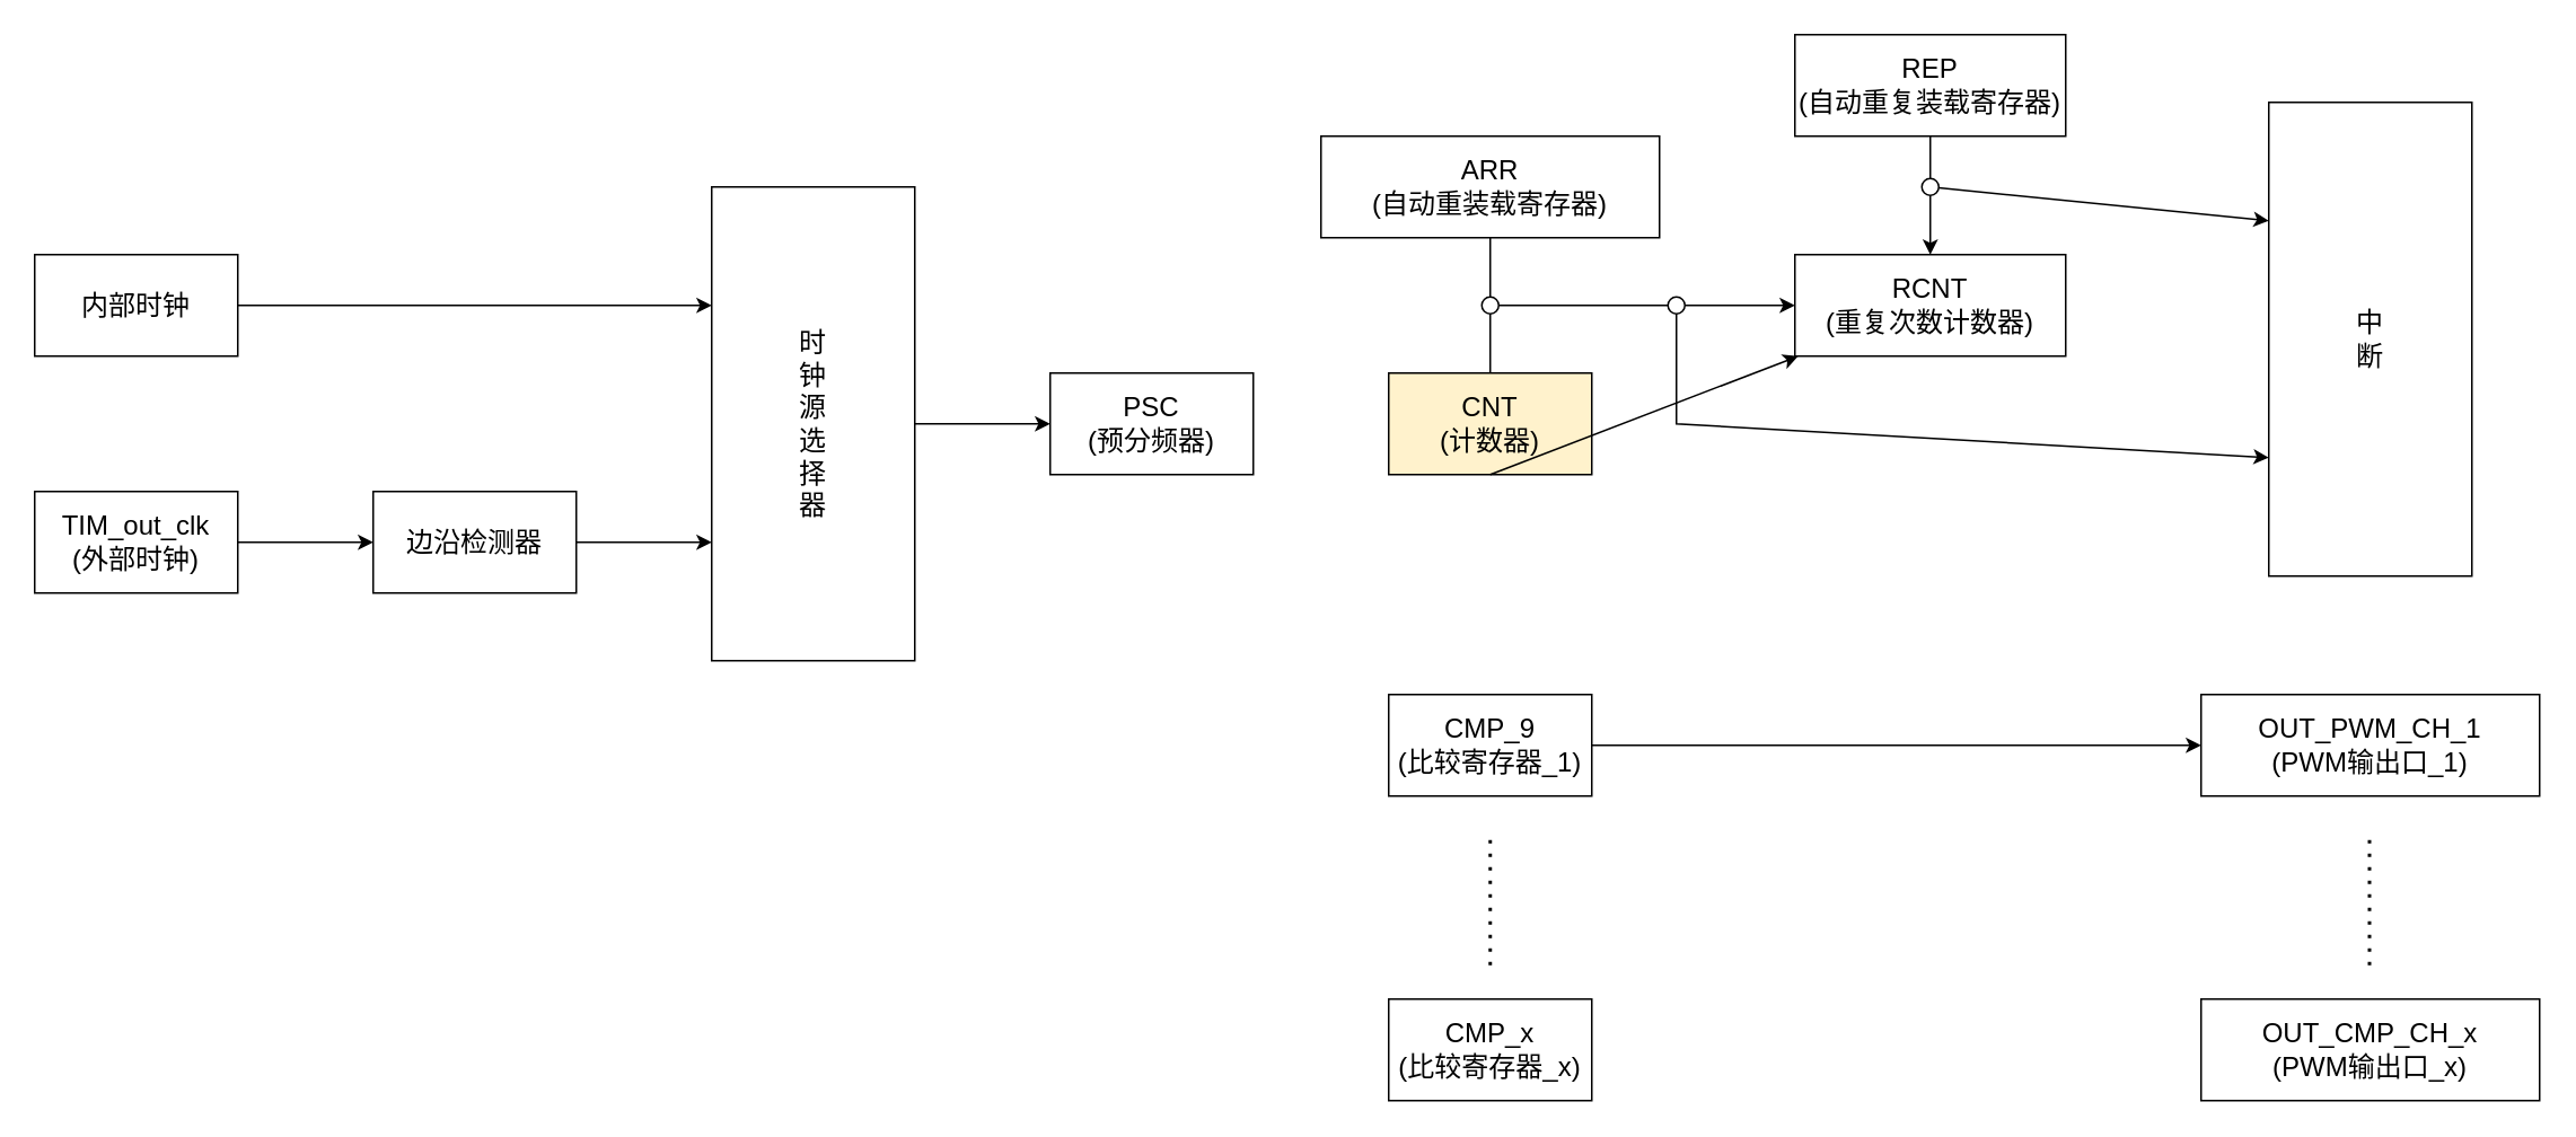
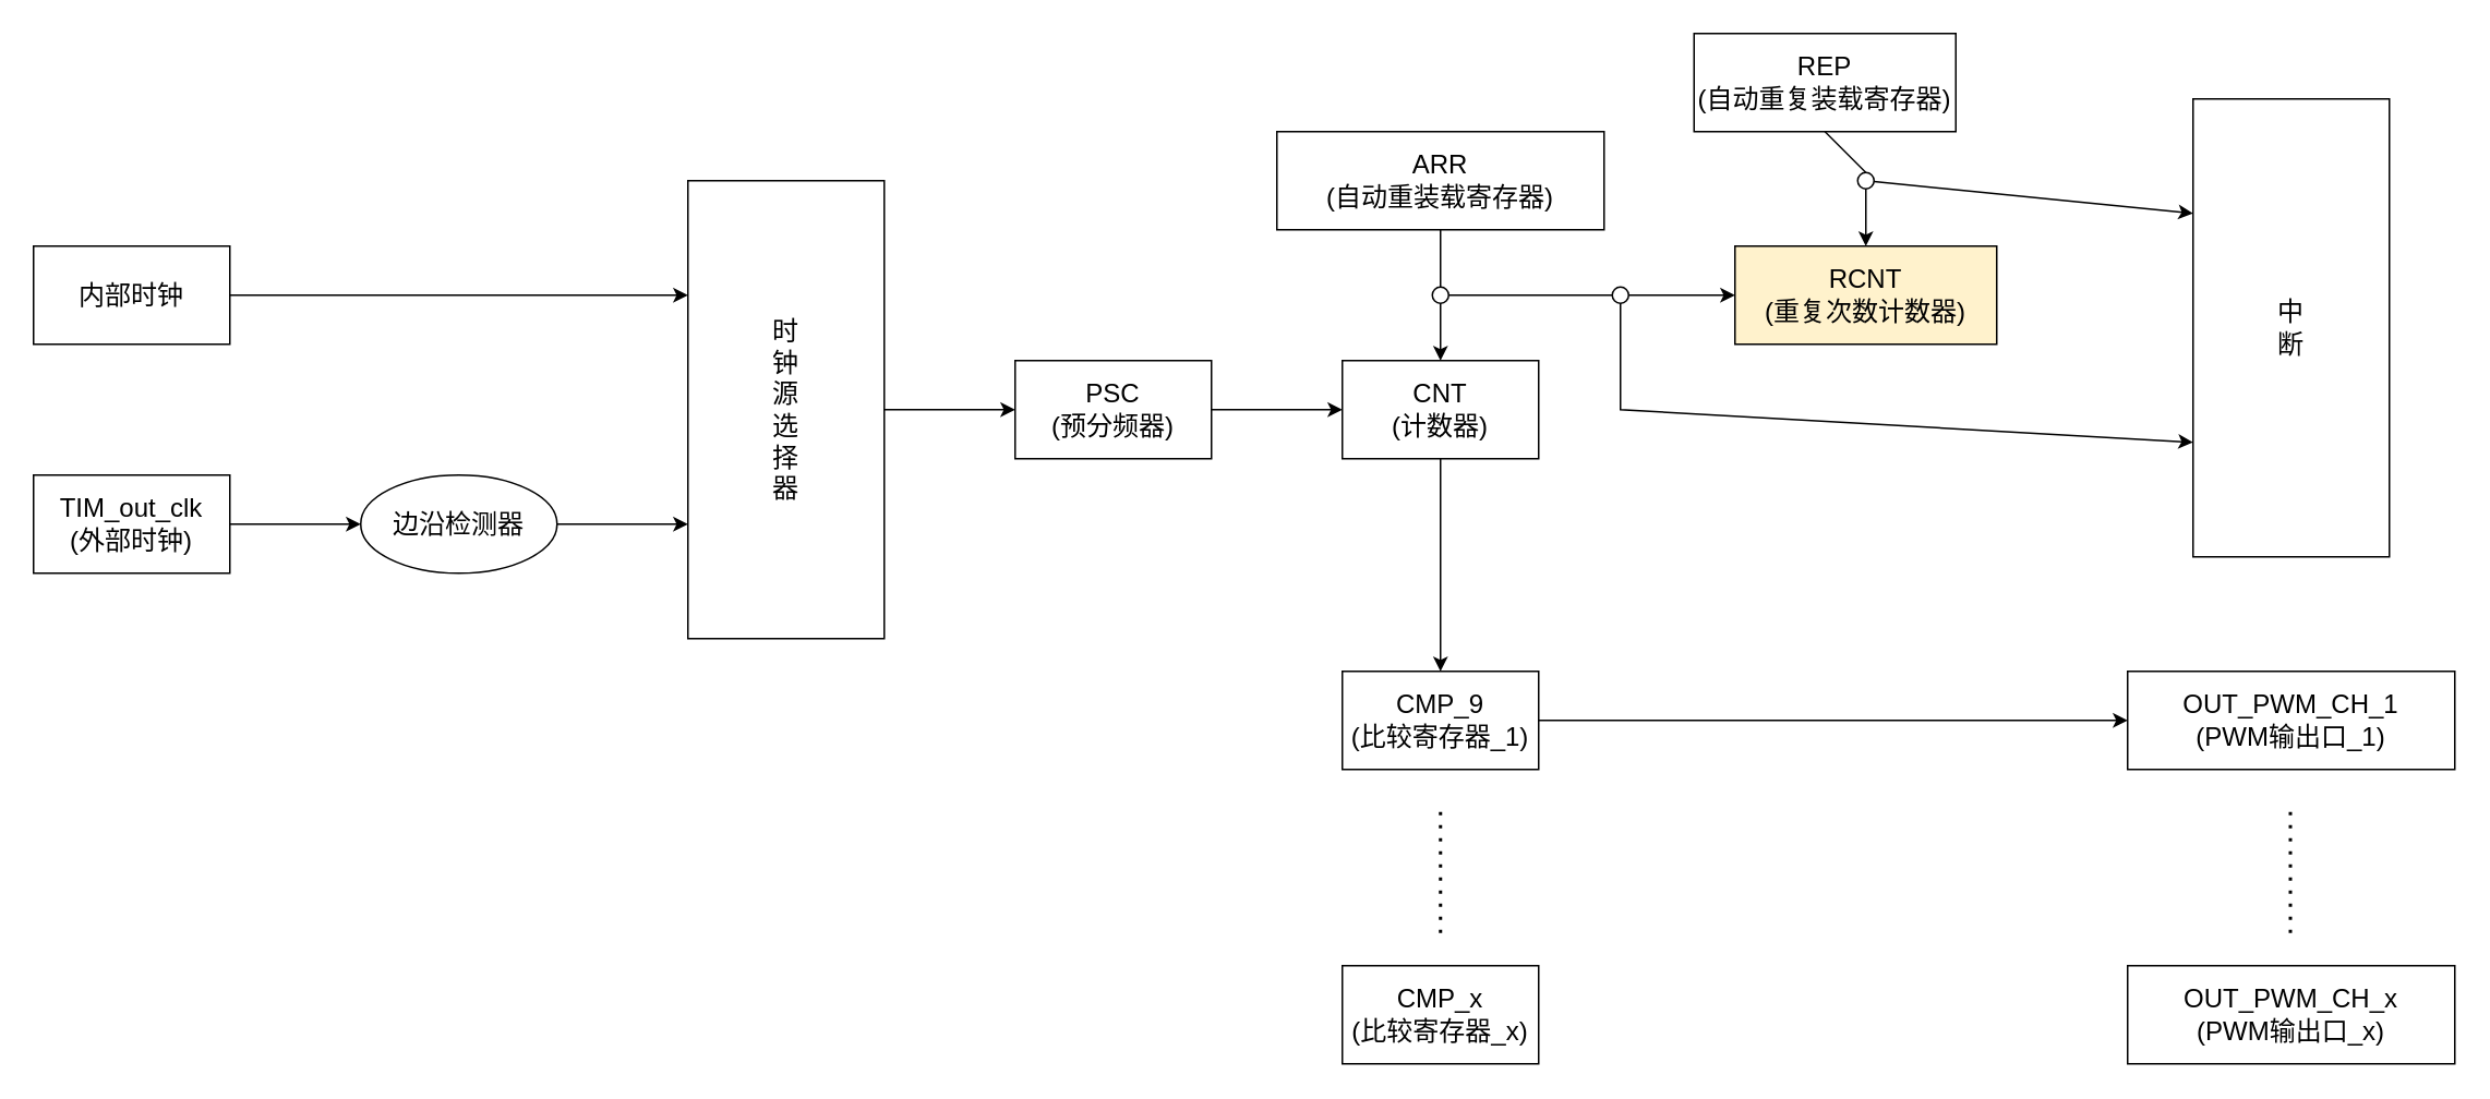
- <mxCell id="17" value="REP&lt;br&gt;(自动重复装载寄存器)" style="rounded=0;whiteSpace=wrap;html=1;fontSize=16;" parent="1" vertex="1"><mxGeometry x="1060" y="20" width="160" height="60" as="geometry" /></mxCell>
+ <mxCell id="17" value="REP&lt;br&gt;(自动重复装载寄存器)" style="rounded=0;whiteSpace=wrap;html=1;fontSize=16;" parent="1" vertex="1"><mxGeometry x="1035" y="20" width="160" height="60" as="geometry" /></mxCell>
- <mxCell id="15" value="RCNT&lt;br&gt;(重复次数计数器)" style="rounded=0;whiteSpace=wrap;html=1;fontSize=16;" parent="1" vertex="1"><mxGeometry x="1060" y="150" width="160" height="60" as="geometry" /></mxCell>
+ <mxCell id="15" value="RCNT&lt;br&gt;(重复次数计数器)" style="rounded=0;whiteSpace=wrap;html=1;fontSize=16;fillColor=#fff2cc;" parent="1" vertex="1"><mxGeometry x="1060" y="150" width="160" height="60" as="geometry" /></mxCell>
- <mxCell id="14" value="" style="endArrow=none;html=1;rounded=0;fontSize=16;exitX=0.5;exitY=1;exitDx=0;exitDy=0;entryX=0.5;entryY=0;entryDx=0;entryDy=0;" parent="1" source="13" target="12" edge="1"><mxGeometry width="50" height="50" relative="1" as="geometry"><mxPoint x="710" y="160" as="sourcePoint" /><mxPoint x="760" y="110" as="targetPoint" /></mxGeometry></mxCell>
+ <mxCell id="14" value="" style="endArrow=classic;html=1;rounded=0;fontSize=16;exitX=0.5;exitY=1;exitDx=0;exitDy=0;entryX=0.5;entryY=0;entryDx=0;entryDy=0;" parent="1" source="13" target="12" edge="1"><mxGeometry width="50" height="50" relative="1" as="geometry"><mxPoint x="710" y="160" as="sourcePoint" /><mxPoint x="760" y="110" as="targetPoint" /></mxGeometry></mxCell>
- <mxCell id="27" value="" style="endArrow=classic;html=1;rounded=0;fontSize=16;exitX=0.5;exitY=1;exitDx=0;exitDy=0;" parent="1" source="12" target="15" edge="1"><mxGeometry width="50" height="50" relative="1" as="geometry"><mxPoint x="990" y="360" as="sourcePoint" /><mxPoint x="1040" y="310" as="targetPoint" /></mxGeometry></mxCell>
+ <mxCell id="27" value="" style="endArrow=classic;html=1;rounded=0;fontSize=16;exitX=0.5;exitY=1;exitDx=0;exitDy=0;entryX=0.5;entryY=0;entryDx=0;entryDy=0;" parent="1" source="12" target="26" edge="1"><mxGeometry width="50" height="50" relative="1" as="geometry"><mxPoint x="990" y="360" as="sourcePoint" /><mxPoint x="1040" y="310" as="targetPoint" /></mxGeometry></mxCell>
+ <mxCell id="9" value="" style="edgeStyle=orthogonalEdgeStyle;rounded=0;orthogonalLoop=1;jettySize=auto;html=1;fontSize=16;" parent="1" source="10" target="12" edge="1"><mxGeometry relative="1" as="geometry" /></mxCell>
- <mxCell id="12" value="CNT&lt;br&gt;(计数器)" style="whiteSpace=wrap;html=1;fontSize=16;rounded=0;fillColor=#fff2cc;" parent="1" vertex="1"><mxGeometry x="820" y="220" width="120" height="60" as="geometry" /></mxCell>
+ <mxCell id="12" value="CNT&lt;br&gt;(计数器)" style="whiteSpace=wrap;html=1;fontSize=16;rounded=0;" parent="1" vertex="1"><mxGeometry x="820" y="220" width="120" height="60" as="geometry" /></mxCell>
- <mxCell id="4" value="&lt;font style=&quot;font-size: 16px;&quot;&gt;边沿检测器&lt;/font&gt;" style="rounded=0;whiteSpace=wrap;html=1;" parent="1" vertex="1"><mxGeometry x="220" y="290" width="120" height="60" as="geometry" /></mxCell>
+ <mxCell id="4" value="&lt;font style=&quot;font-size: 16px;&quot;&gt;边沿检测器&lt;/font&gt;" style="ellipse;whiteSpace=wrap;html=1;" parent="1" vertex="1"><mxGeometry x="220" y="290" width="120" height="60" as="geometry" /></mxCell>
- <mxCell id="33" value="OUT_CMP_CH_x&lt;br&gt;(PWM输出口_x)" style="rounded=0;whiteSpace=wrap;html=1;fontSize=16;" parent="1" vertex="1"><mxGeometry x="1300" y="590" width="200" height="60" as="geometry" /></mxCell>
+ <mxCell id="33" value="OUT_PWM_CH_x&lt;br&gt;(PWM输出口_x)" style="rounded=0;whiteSpace=wrap;html=1;fontSize=16;" parent="1" vertex="1"><mxGeometry x="1300" y="590" width="200" height="60" as="geometry" /></mxCell>
